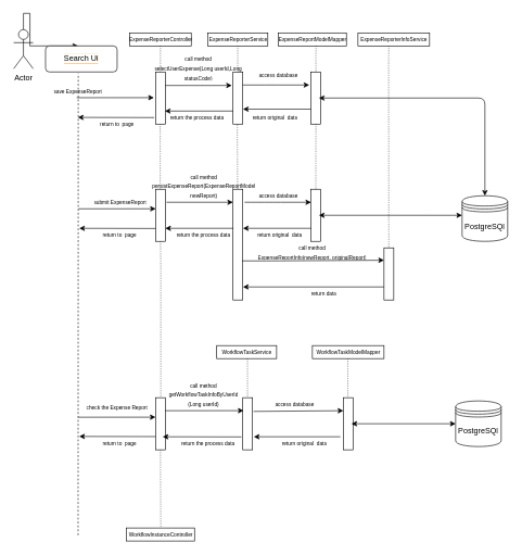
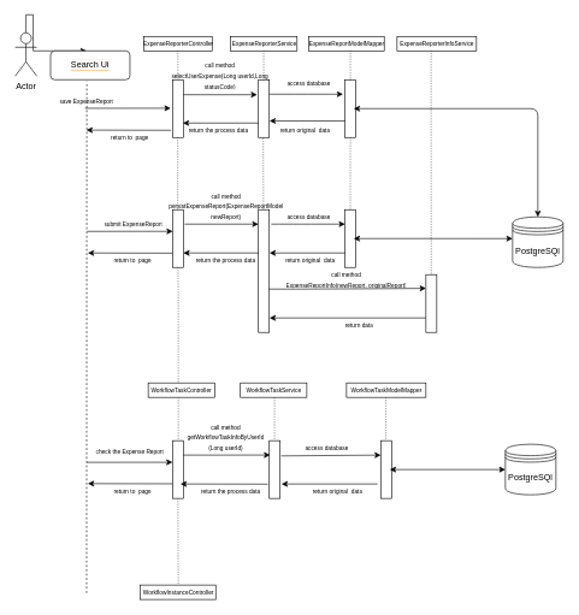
+ <mxCell id="60" value="&lt;span style=&quot;font-size: 8px&quot;&gt;WorkflowTaskController&lt;/span&gt;" style="html=1;" vertex="1" parent="1"><mxGeometry x="204.31" y="530" width="92" height="20" as="geometry" /></mxCell>
